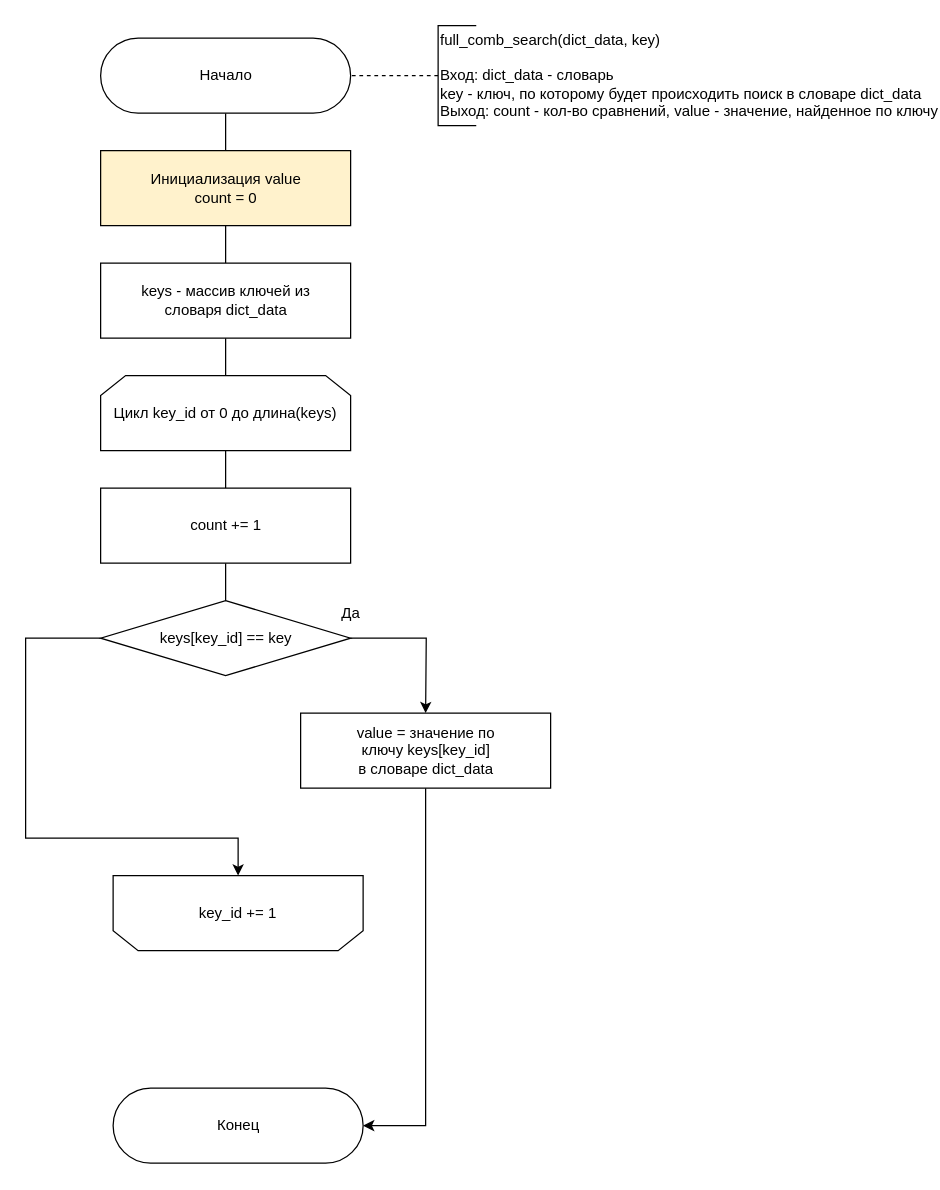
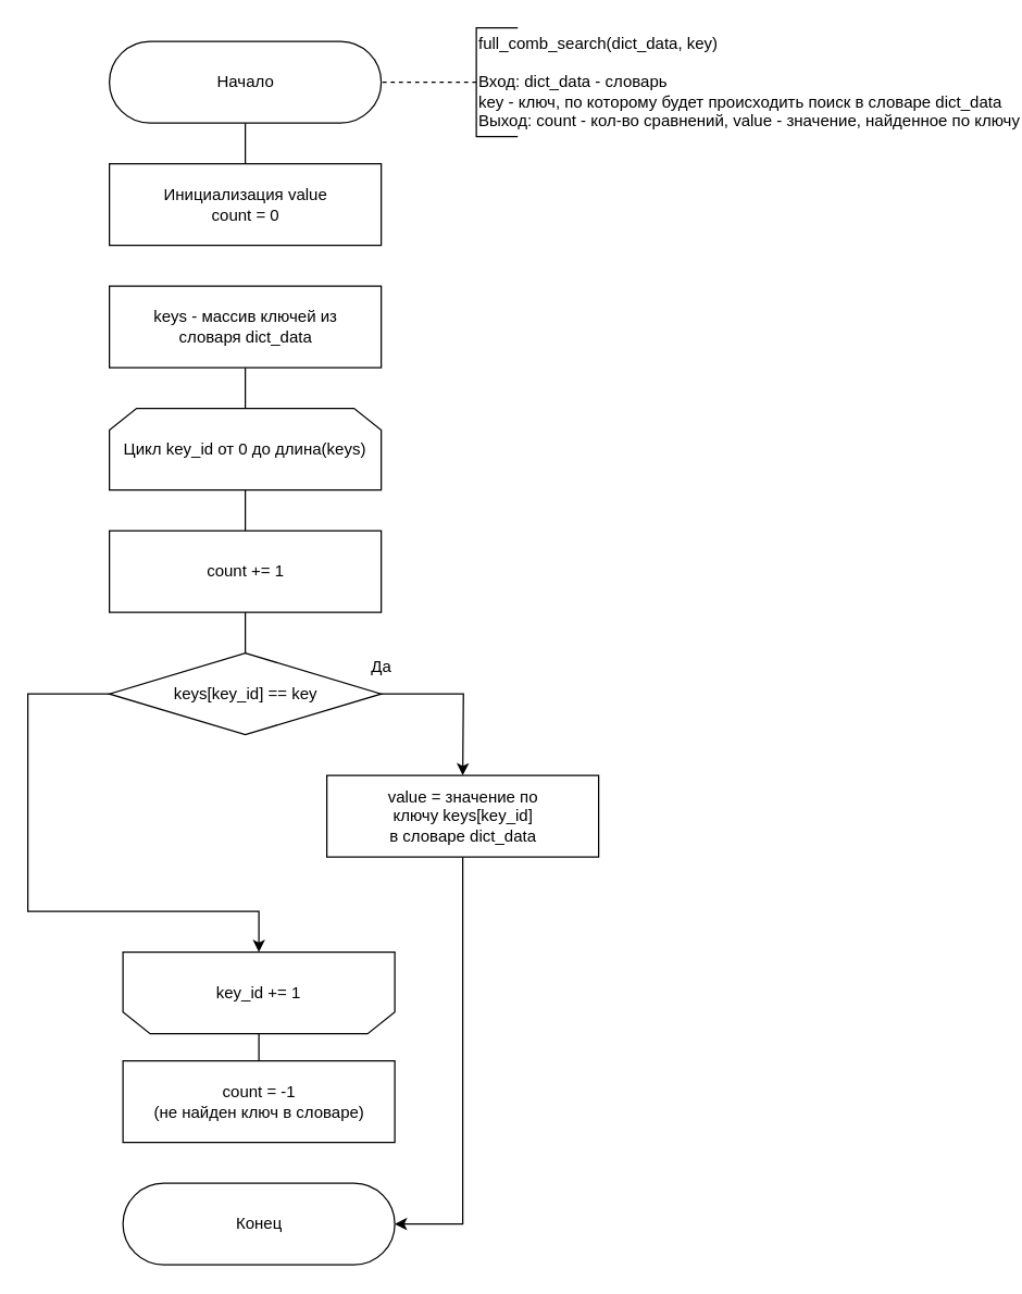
- <mxCell id="7" value="Инициализация value&lt;br&gt;count = 0" style="html=1;dashed=0;whitespace=wrap;fillColor=#fff2cc;" parent="1" vertex="1"><mxGeometry x="80" y="120" width="200" height="60" as="geometry" /></mxCell>
+ <mxCell id="7" value="Инициализация value&lt;br&gt;count = 0" style="html=1;dashed=0;whitespace=wrap;" parent="1" vertex="1"><mxGeometry x="80" y="120" width="200" height="60" as="geometry" /></mxCell>
- <mxCell id="6" style="edgeStyle=orthogonalEdgeStyle;html=1;exitX=0.5;exitY=1;exitDx=0;exitDy=0;entryX=0.5;entryY=0;entryDx=0;entryDy=0;rounded=0;endArrow=none;endFill=0;" edge="1" parent="1" source="7" target="21"><mxGeometry relative="1" as="geometry" /></mxCell>
+ <mxCell id="16" style="edgeStyle=orthogonalEdgeStyle;rounded=0;html=1;exitX=0.5;exitY=0;exitDx=0;exitDy=0;entryX=0.5;entryY=0;entryDx=0;entryDy=0;endArrow=none;endFill=0;" parent="1" source="17" target="19" edge="1"><mxGeometry relative="1" as="geometry"><mxPoint x="190" y="790" as="targetPoint" /></mxGeometry></mxCell>
+ <mxCell id="19" value="count = -1&lt;br&gt;(не найден ключ в словаре)" style="html=1;dashed=0;whitespace=wrap;" parent="1" vertex="1"><mxGeometry x="90" y="780" width="200" height="60" as="geometry" /></mxCell>
